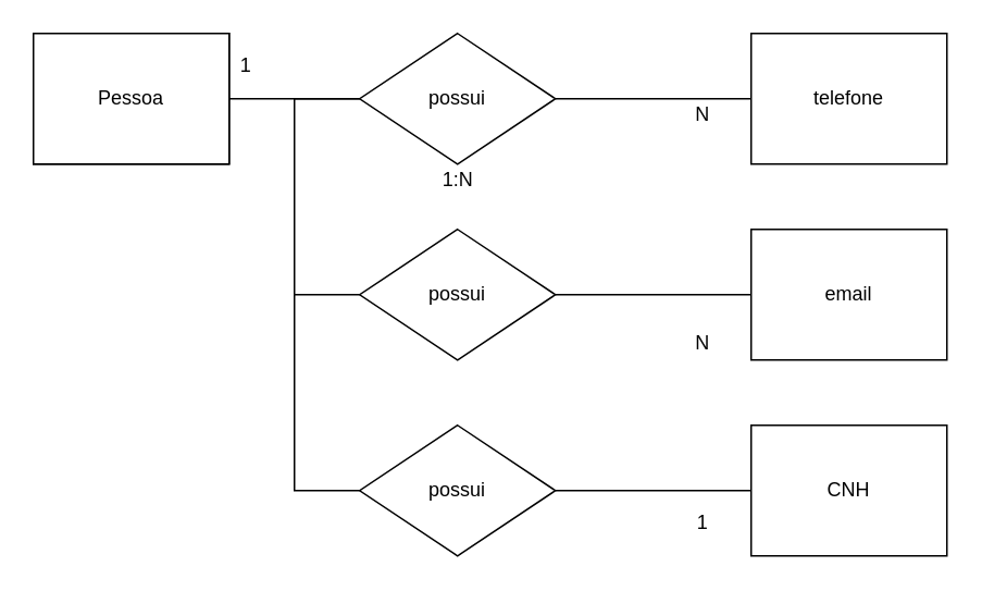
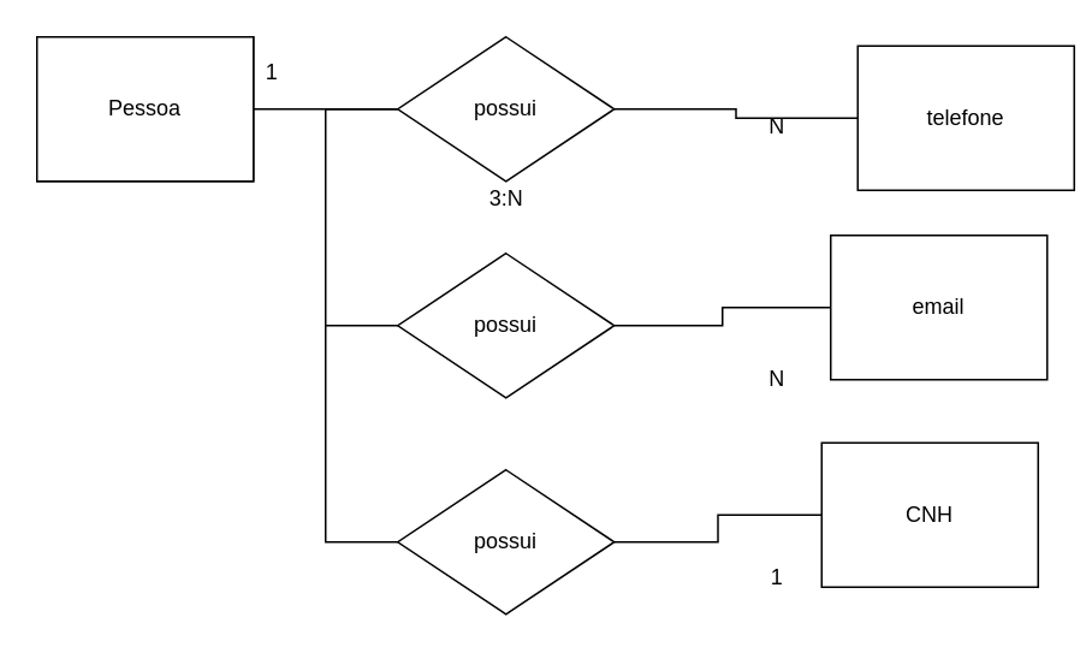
- <mxCell id="6" value="telefone" style="rounded=0;whiteSpace=wrap;html=1;" vertex="1" parent="1"><mxGeometry x="460" y="20" width="120" height="80" as="geometry" /></mxCell>
+ <mxCell id="6" value="telefone" style="rounded=0;whiteSpace=wrap;html=1;" vertex="1" parent="1"><mxGeometry x="475" y="25" width="120" height="80" as="geometry" /></mxCell>
- <mxCell id="20" value="1:N" style="text;html=1;align=center;verticalAlign=middle;resizable=0;points=[];autosize=1;strokeColor=none;" vertex="1" parent="1"><mxGeometry x="265" y="100" width="30" height="20" as="geometry" /></mxCell>
+ <mxCell id="20" value="3:N" style="text;html=1;align=center;verticalAlign=middle;resizable=0;points=[];autosize=1;strokeColor=none;" vertex="1" parent="1"><mxGeometry x="265" y="100" width="30" height="20" as="geometry" /></mxCell>
- <mxCell id="7" value="email" style="rounded=0;whiteSpace=wrap;html=1;" vertex="1" parent="1"><mxGeometry x="460" y="140" width="120" height="80" as="geometry" /></mxCell>
+ <mxCell id="7" value="email" style="rounded=0;whiteSpace=wrap;html=1;" vertex="1" parent="1"><mxGeometry x="460" y="130" width="120" height="80" as="geometry" /></mxCell>
- <mxCell id="8" value="CNH" style="rounded=0;whiteSpace=wrap;html=1;" vertex="1" parent="1"><mxGeometry x="460" y="260" width="120" height="80" as="geometry" /></mxCell>
+ <mxCell id="8" value="CNH" style="rounded=0;whiteSpace=wrap;html=1;" vertex="1" parent="1"><mxGeometry x="455" y="245" width="120" height="80" as="geometry" /></mxCell>
